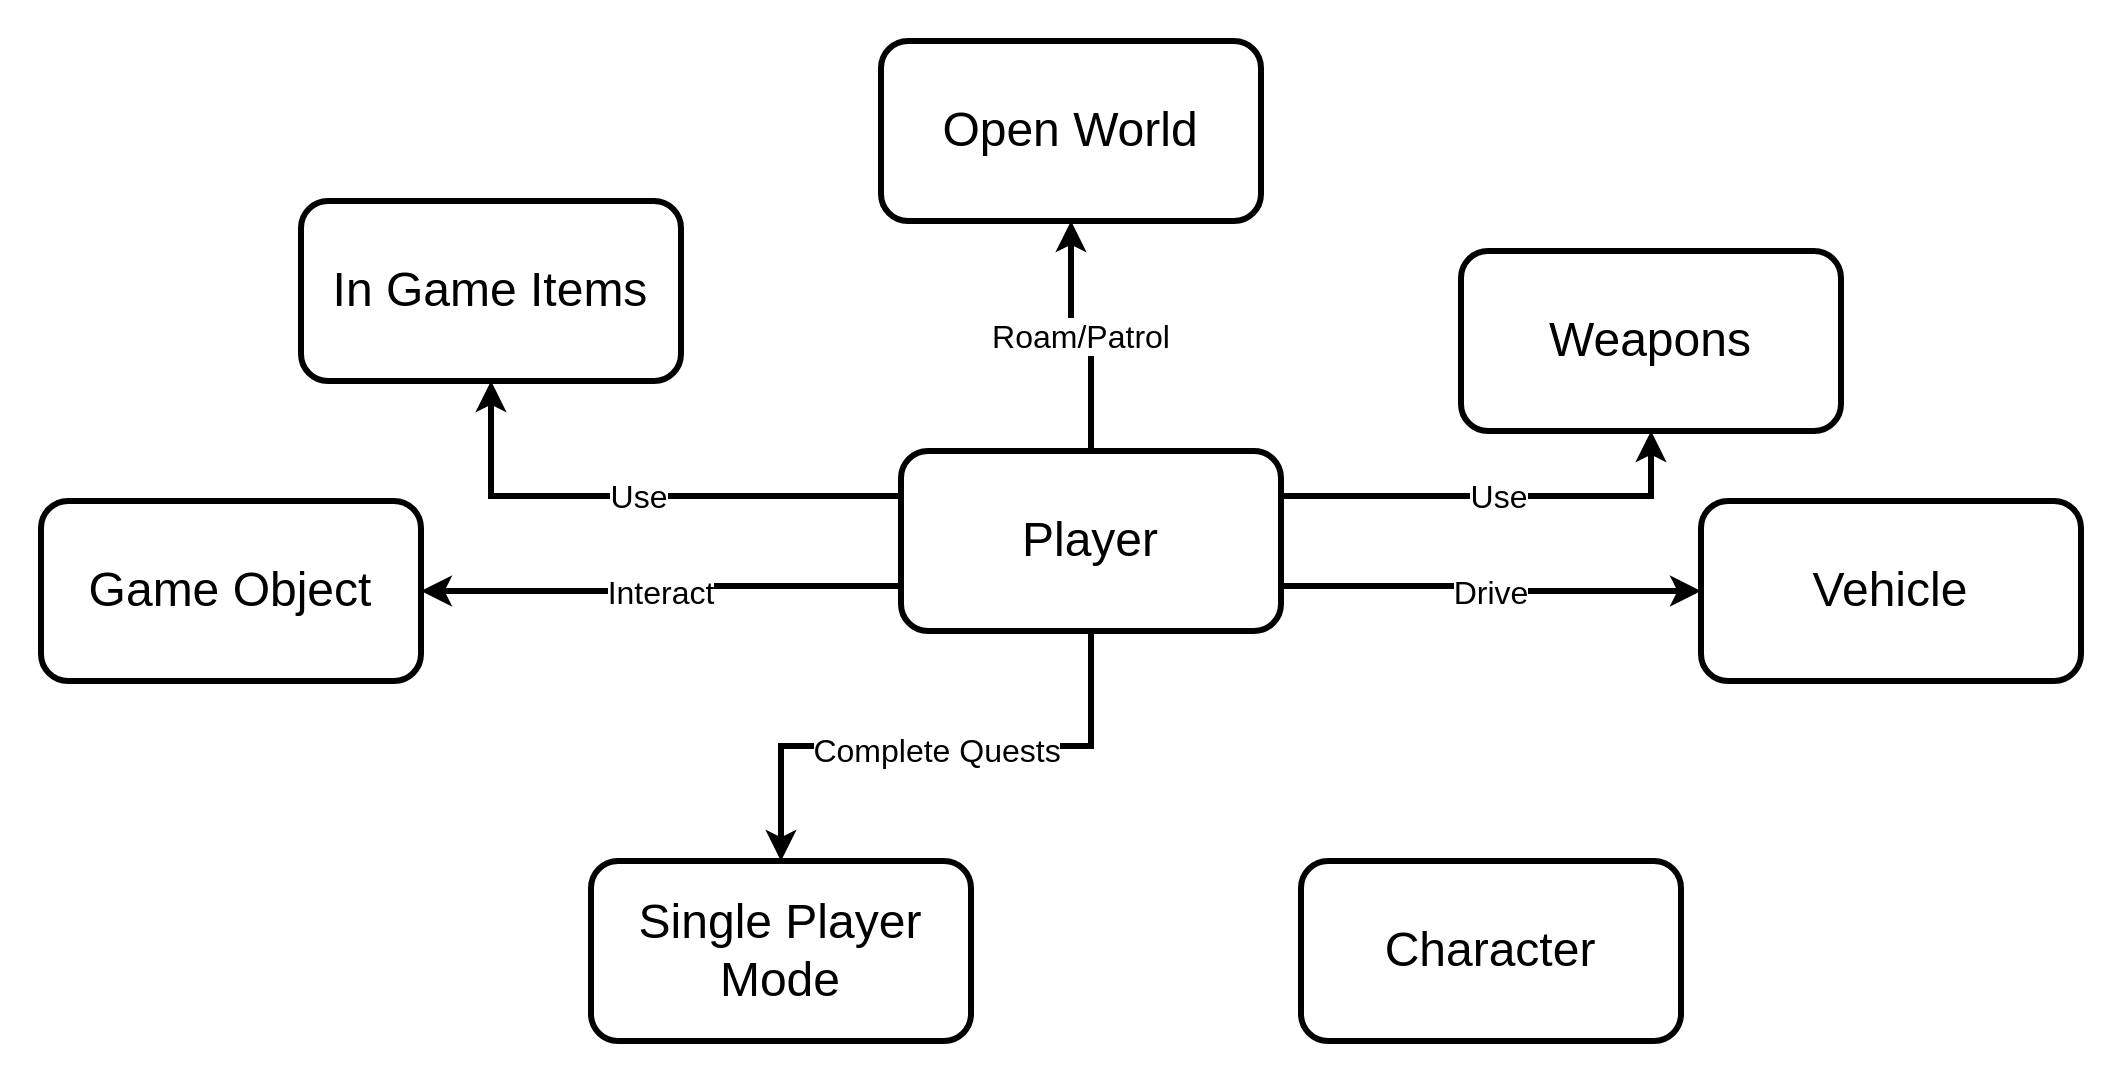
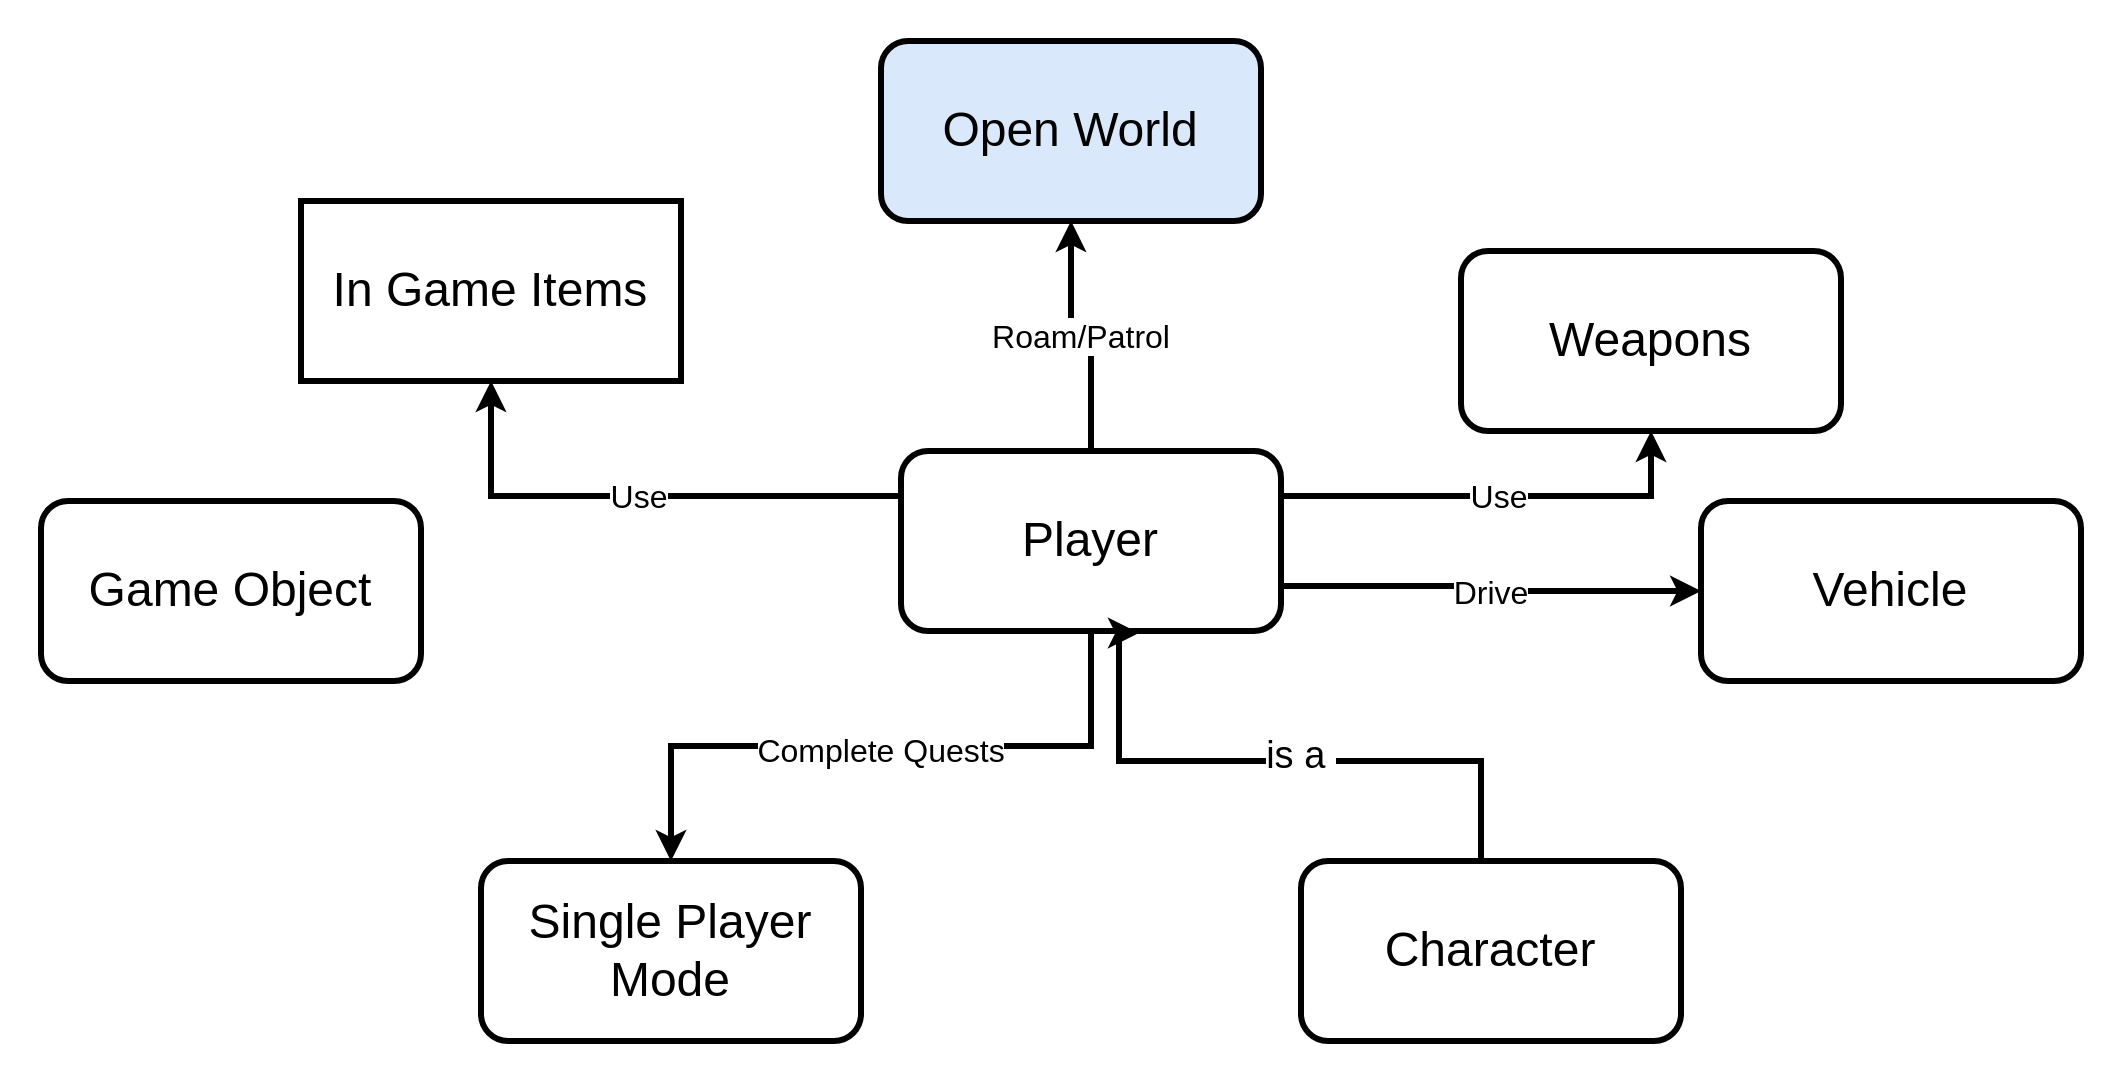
- <mxCell id="9" value="&lt;font style=&quot;font-size: 24px&quot;&gt;Open World&lt;br&gt;&lt;/font&gt;" style="rounded=1;whiteSpace=wrap;html=1;strokeWidth=3;" parent="1" vertex="1"><mxGeometry x="440" y="20" width="190" height="90" as="geometry" /></mxCell>
+ <mxCell id="9" value="&lt;font style=&quot;font-size: 24px&quot;&gt;Open World&lt;br&gt;&lt;/font&gt;" style="rounded=1;whiteSpace=wrap;html=1;strokeWidth=3;fillColor=#dae8fc;" parent="1" vertex="1"><mxGeometry x="440" y="20" width="190" height="90" as="geometry" /></mxCell>
- <mxCell id="12" value="&lt;font style=&quot;font-size: 24px&quot;&gt;In Game Items&lt;br&gt;&lt;/font&gt;" style="rounded=1;whiteSpace=wrap;html=1;strokeWidth=3;" parent="1" vertex="1"><mxGeometry x="150" y="100" width="190" height="90" as="geometry" /></mxCell>
+ <mxCell id="12" value="&lt;font style=&quot;font-size: 24px&quot;&gt;In Game Items&lt;br&gt;&lt;/font&gt;" style="whiteSpace=wrap;html=1;strokeWidth=3;rounded=0;" parent="1" vertex="1"><mxGeometry x="150" y="100" width="190" height="90" as="geometry" /></mxCell>
- <mxCell id="5" value="&lt;font style=&quot;font-size: 16px&quot;&gt;Interact&lt;/font&gt;" style="edgeStyle=orthogonalEdgeStyle;rounded=0;orthogonalLoop=1;jettySize=auto;html=1;exitX=0;exitY=0.75;exitDx=0;exitDy=0;entryX=1;entryY=0.5;entryDx=0;entryDy=0;fontSize=24;strokeWidth=3;" parent="1" source="8" target="13" edge="1"><mxGeometry relative="1" as="geometry" /></mxCell>
+ <mxCell id="15" style="edgeStyle=orthogonalEdgeStyle;rounded=0;orthogonalLoop=1;jettySize=auto;html=1;entryX=0.626;entryY=1.011;entryDx=0;entryDy=0;entryPerimeter=0;strokeWidth=3;" edge="1" parent="1" source="17" target="8"><mxGeometry relative="1" as="geometry"><Array as="points"><mxPoint x="740" y="380" /><mxPoint x="559" y="380" /></Array></mxGeometry></mxCell>
+ <mxCell id="16" value="&lt;font style=&quot;font-size: 19px&quot;&gt;is a&amp;nbsp;&lt;/font&gt;" style="edgeLabel;html=1;align=center;verticalAlign=middle;resizable=0;points=[];" vertex="1" connectable="0" parent="15"><mxGeometry x="-0.072" y="-3" relative="1" as="geometry"><mxPoint as="offset" /></mxGeometry></mxCell>
- <mxCell id="14" value="&lt;font style=&quot;font-size: 24px&quot;&gt;Single Player Mode&lt;br&gt;&lt;/font&gt;" style="rounded=1;whiteSpace=wrap;html=1;strokeWidth=3;" parent="1" vertex="1"><mxGeometry x="295" y="430" width="190" height="90" as="geometry" /></mxCell>
+ <mxCell id="14" value="&lt;font style=&quot;font-size: 24px&quot;&gt;Single Player Mode&lt;br&gt;&lt;/font&gt;" style="rounded=1;whiteSpace=wrap;html=1;strokeWidth=3;" parent="1" vertex="1"><mxGeometry x="240" y="430" width="190" height="90" as="geometry" /></mxCell>
